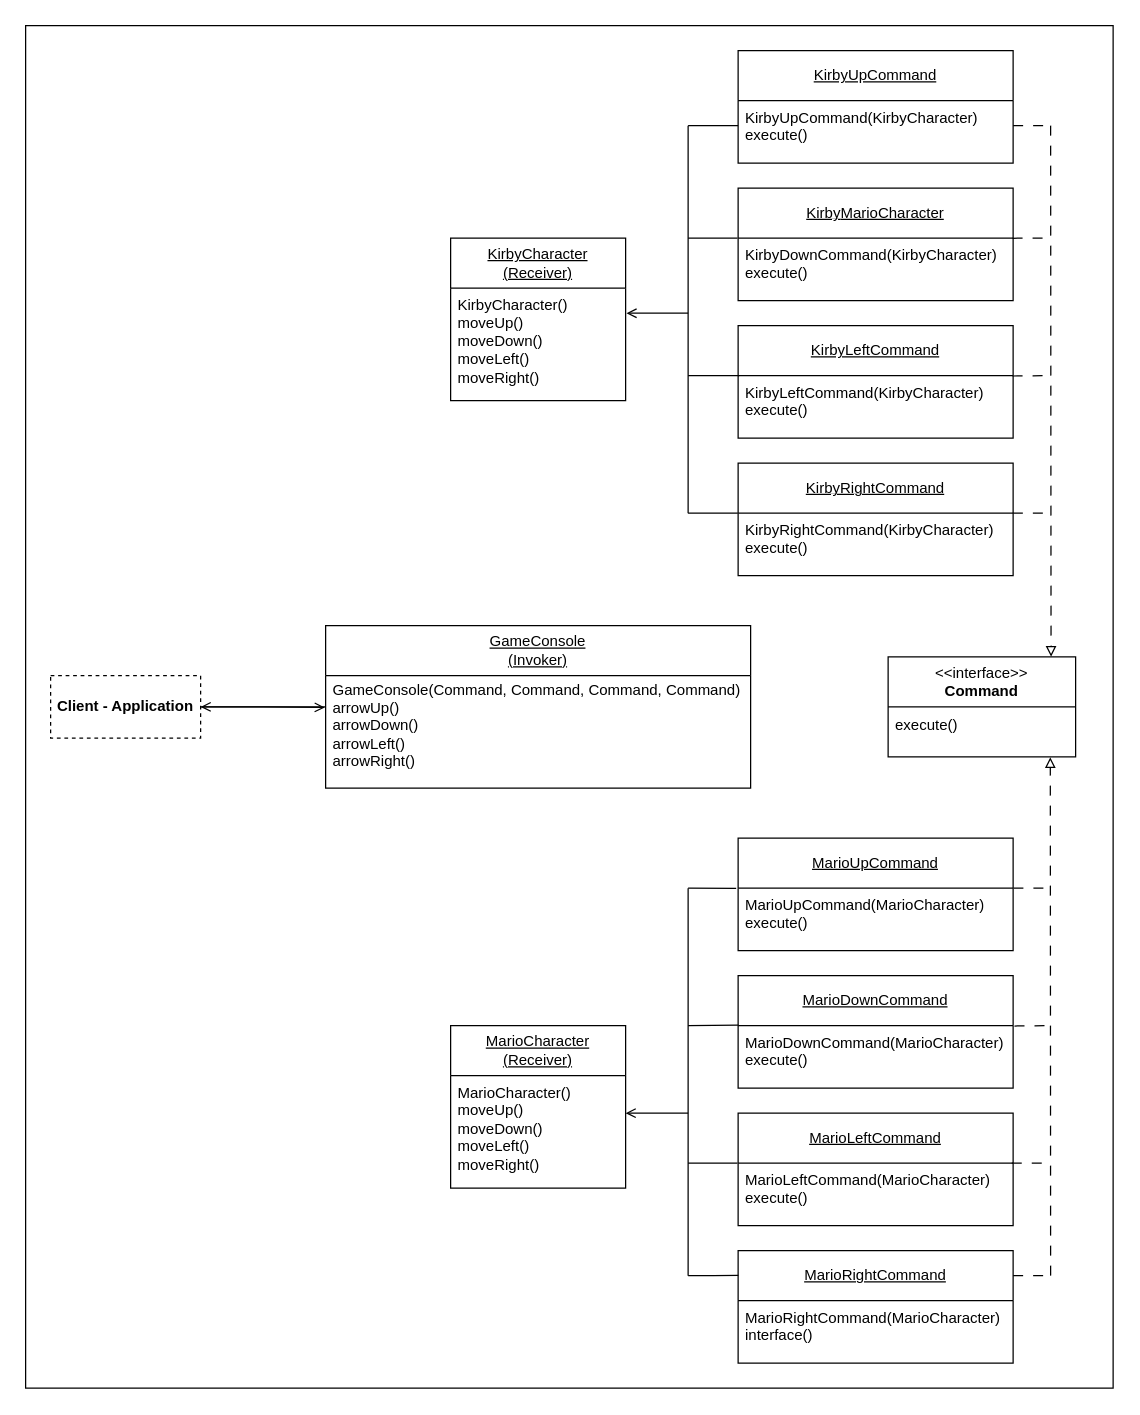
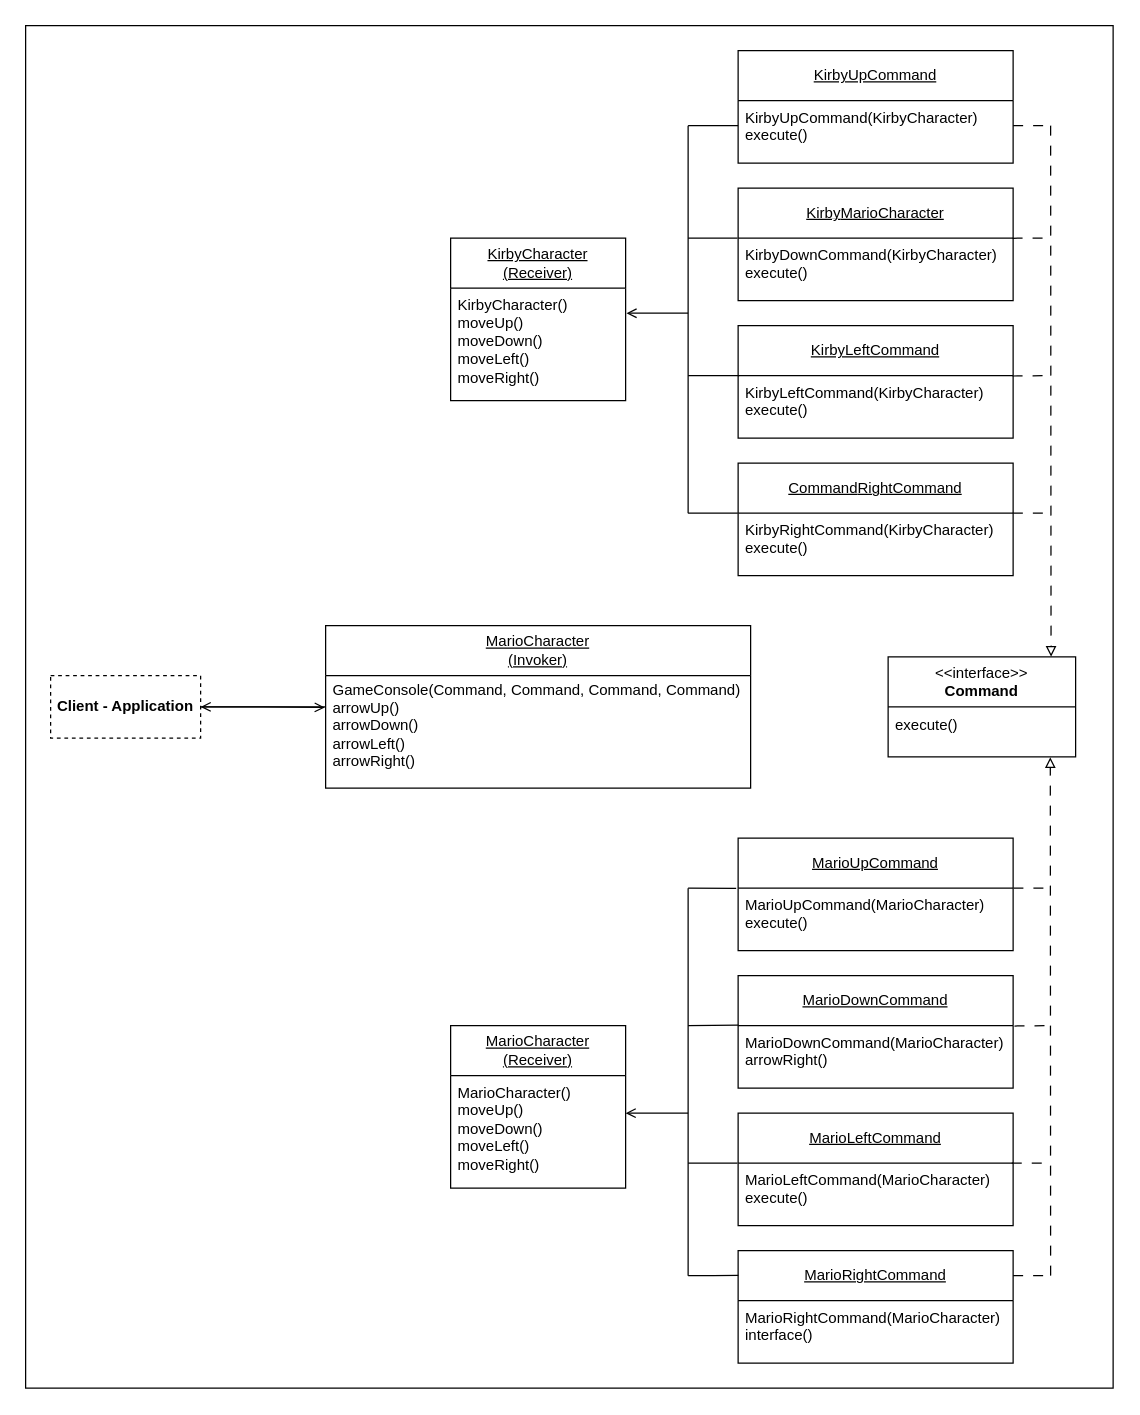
- <mxCell id="31" value="&lt;u&gt;Kirby&lt;/u&gt;&lt;u&gt;RightCommand&lt;br&gt;&lt;/u&gt;" style="swimlane;fontStyle=0;childLayout=stackLayout;horizontal=1;startSize=40;fillColor=none;horizontalStack=0;resizeParent=1;resizeParentMax=0;resizeLast=0;collapsible=1;marginBottom=0;whiteSpace=wrap;html=1;" vertex="1" parent="1"><mxGeometry x="590" y="370" width="220" height="90" as="geometry" /></mxCell>
+ <mxCell id="31" value="&lt;u&gt;Command&lt;/u&gt;&lt;u&gt;RightCommand&lt;br&gt;&lt;/u&gt;" style="swimlane;fontStyle=0;childLayout=stackLayout;horizontal=1;startSize=40;fillColor=none;horizontalStack=0;resizeParent=1;resizeParentMax=0;resizeLast=0;collapsible=1;marginBottom=0;whiteSpace=wrap;html=1;" vertex="1" parent="1"><mxGeometry x="590" y="370" width="220" height="90" as="geometry" /></mxCell>
- <mxCell id="5" value="&lt;u&gt;GameConsole&lt;/u&gt;&lt;div&gt;&lt;u&gt;(Invoker)&lt;/u&gt;&lt;/div&gt;" style="swimlane;fontStyle=0;childLayout=stackLayout;horizontal=1;startSize=40;fillColor=none;horizontalStack=0;resizeParent=1;resizeParentMax=0;resizeLast=0;collapsible=1;marginBottom=0;whiteSpace=wrap;html=1;" vertex="1" parent="1"><mxGeometry x="260" y="500" width="340" height="130" as="geometry" /></mxCell>
+ <mxCell id="5" value="&lt;u&gt;MarioCharacter&lt;/u&gt;&lt;div&gt;&lt;u&gt;(Invoker)&lt;/u&gt;&lt;/div&gt;" style="swimlane;fontStyle=0;childLayout=stackLayout;horizontal=1;startSize=40;fillColor=none;horizontalStack=0;resizeParent=1;resizeParentMax=0;resizeLast=0;collapsible=1;marginBottom=0;whiteSpace=wrap;html=1;" vertex="1" parent="1"><mxGeometry x="260" y="500" width="340" height="130" as="geometry" /></mxCell>
- <mxCell id="18" value="MarioDownCommand(MarioCharacter)&lt;div&gt;execute()&lt;/div&gt;" style="text;strokeColor=none;fillColor=none;align=left;verticalAlign=top;spacingLeft=4;spacingRight=4;overflow=hidden;rotatable=0;points=[[0,0.5],[1,0.5]];portConstraint=eastwest;whiteSpace=wrap;html=1;" vertex="1" parent="17"><mxGeometry y="40" width="220" height="50" as="geometry" /></mxCell>
+ <mxCell id="18" value="MarioDownCommand(MarioCharacter)&lt;div&gt;arrowRight()&lt;/div&gt;" style="text;strokeColor=none;fillColor=none;align=left;verticalAlign=top;spacingLeft=4;spacingRight=4;overflow=hidden;rotatable=0;points=[[0,0.5],[1,0.5]];portConstraint=eastwest;whiteSpace=wrap;html=1;" vertex="1" parent="17"><mxGeometry y="40" width="220" height="50" as="geometry" /></mxCell>
